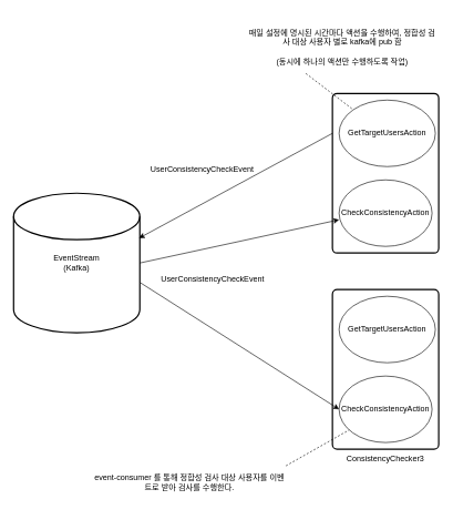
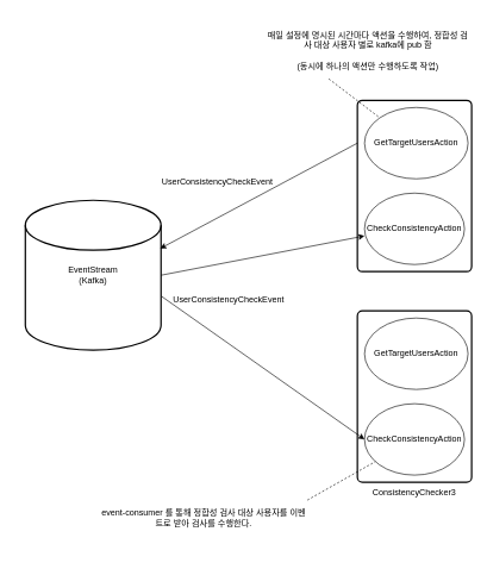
- <mxCell id="2" value="EventStream&lt;br&gt;(Kafka)" style="strokeWidth=2;html=1;shape=mxgraph.flowchart.database;whiteSpace=wrap;" parent="1" vertex="1"><mxGeometry x="20" y="290" width="190" height="210" as="geometry" /></mxCell>
+ <mxCell id="2" value="EventStream&lt;br&gt;(Kafka)" style="strokeWidth=2;html=1;shape=mxgraph.flowchart.database;whiteSpace=wrap;" parent="1" vertex="1"><mxGeometry x="35" y="280" width="190" height="210" as="geometry" /></mxCell>
